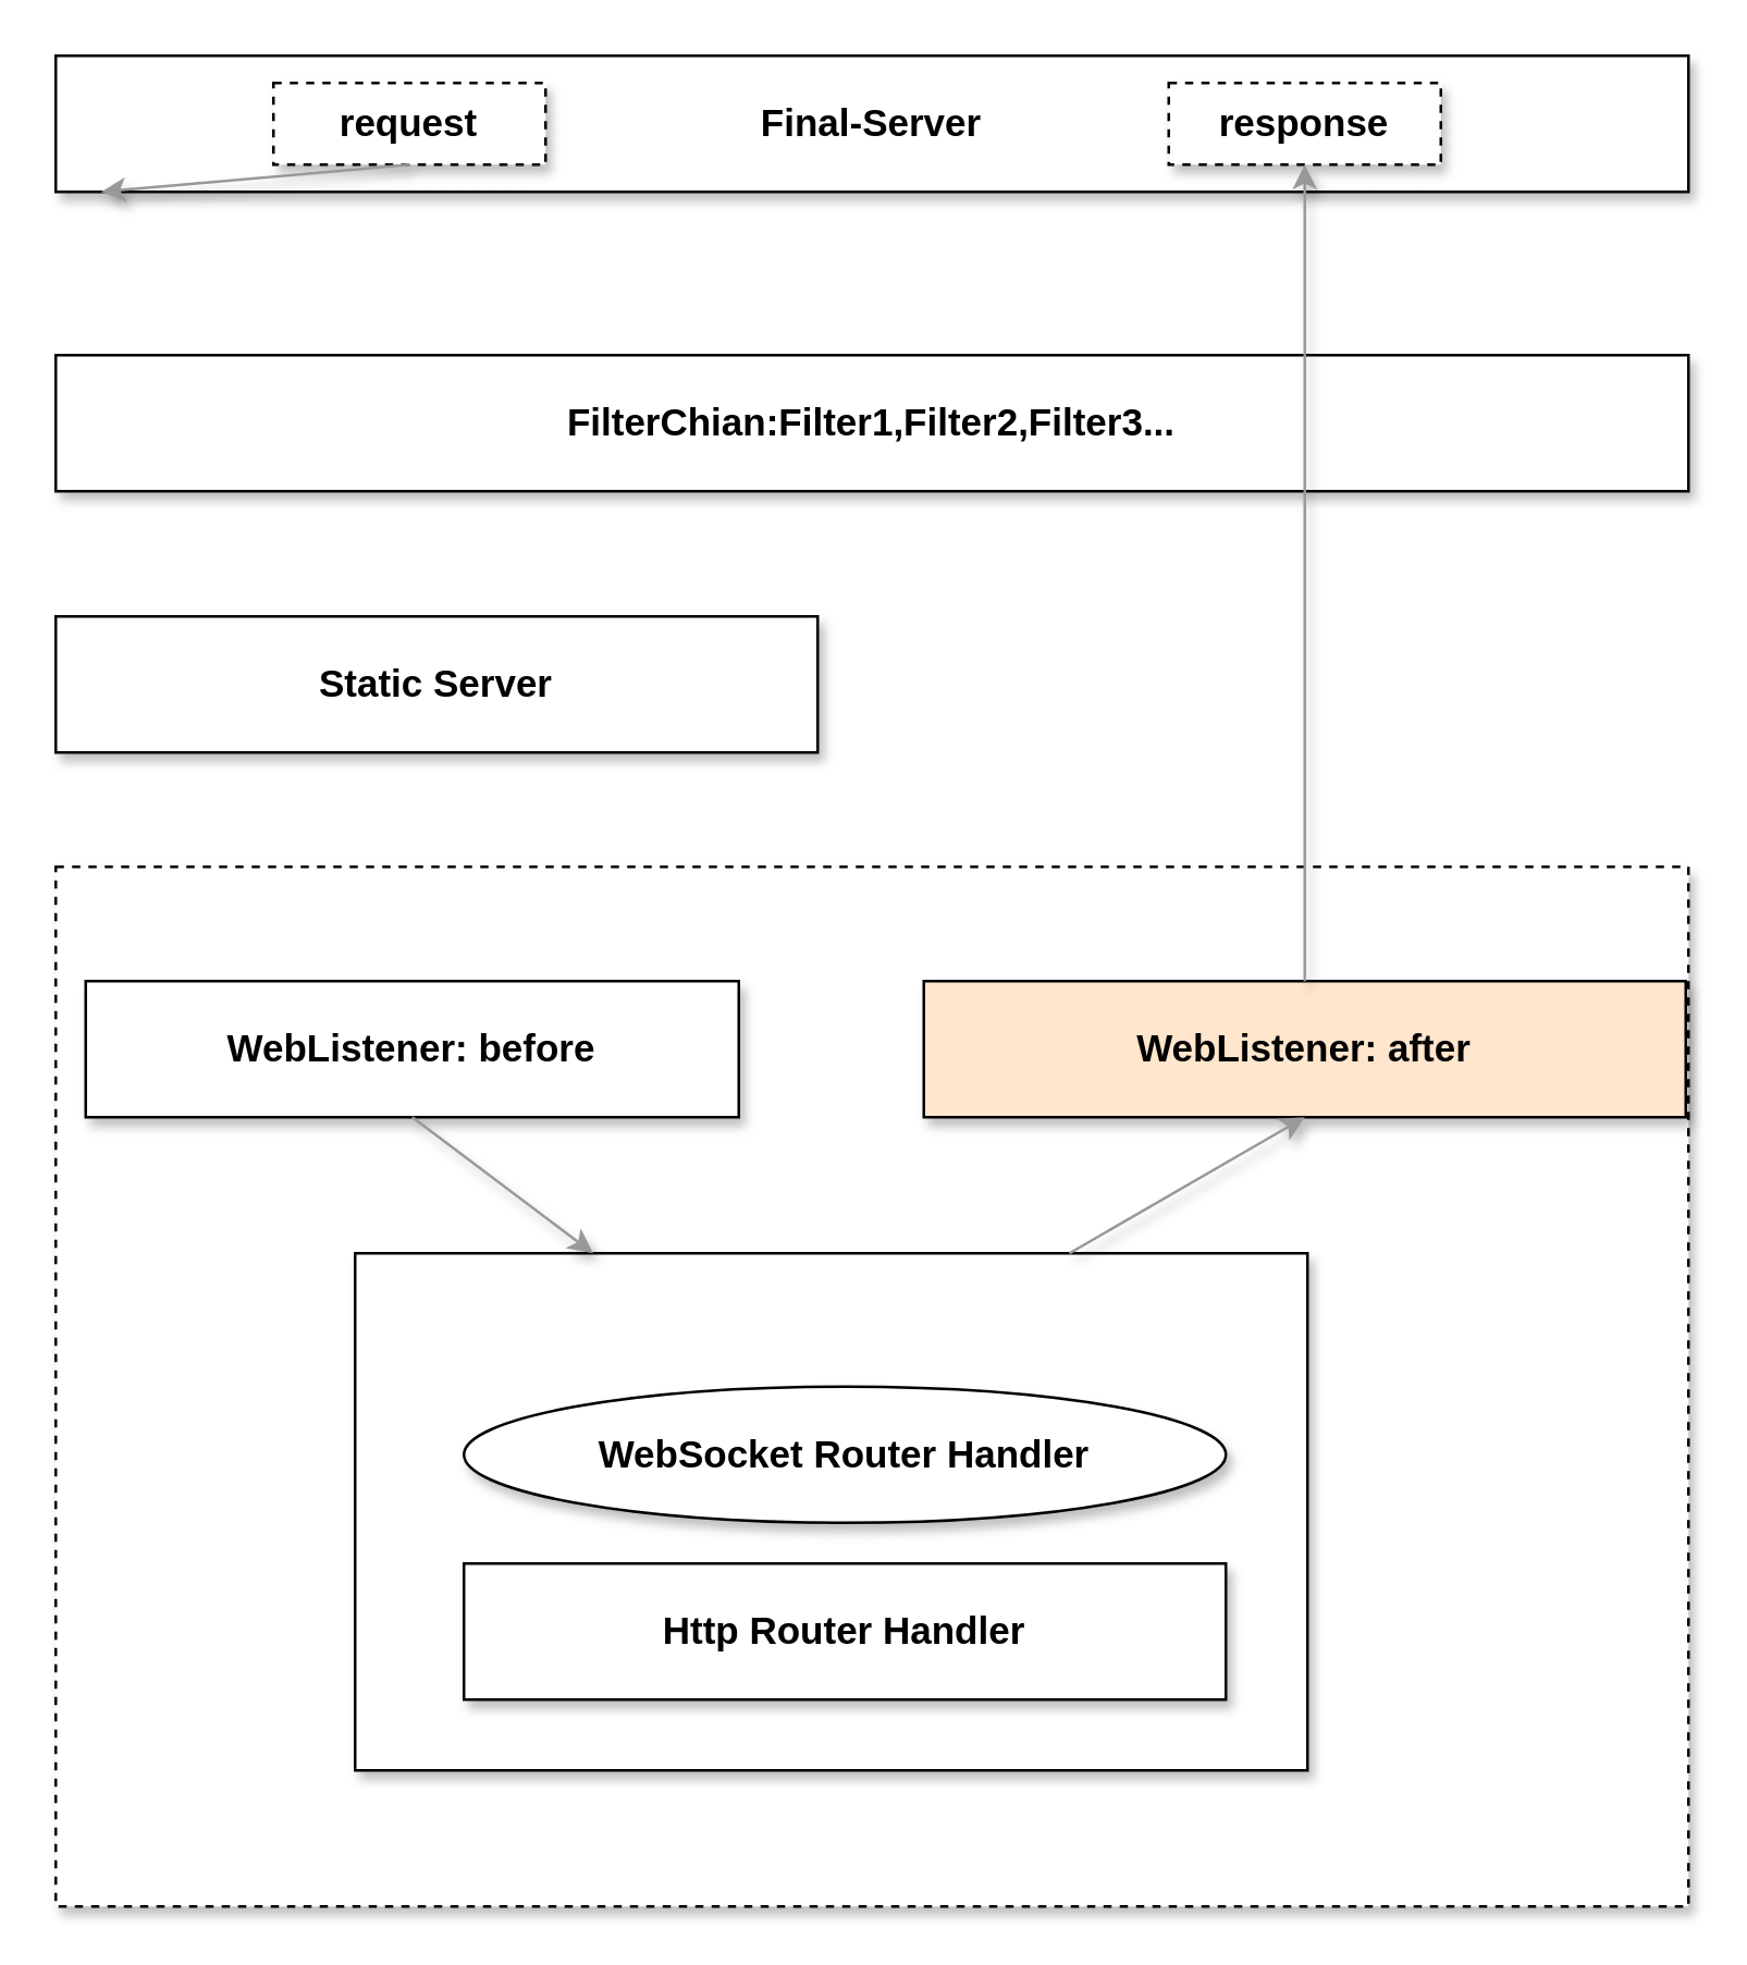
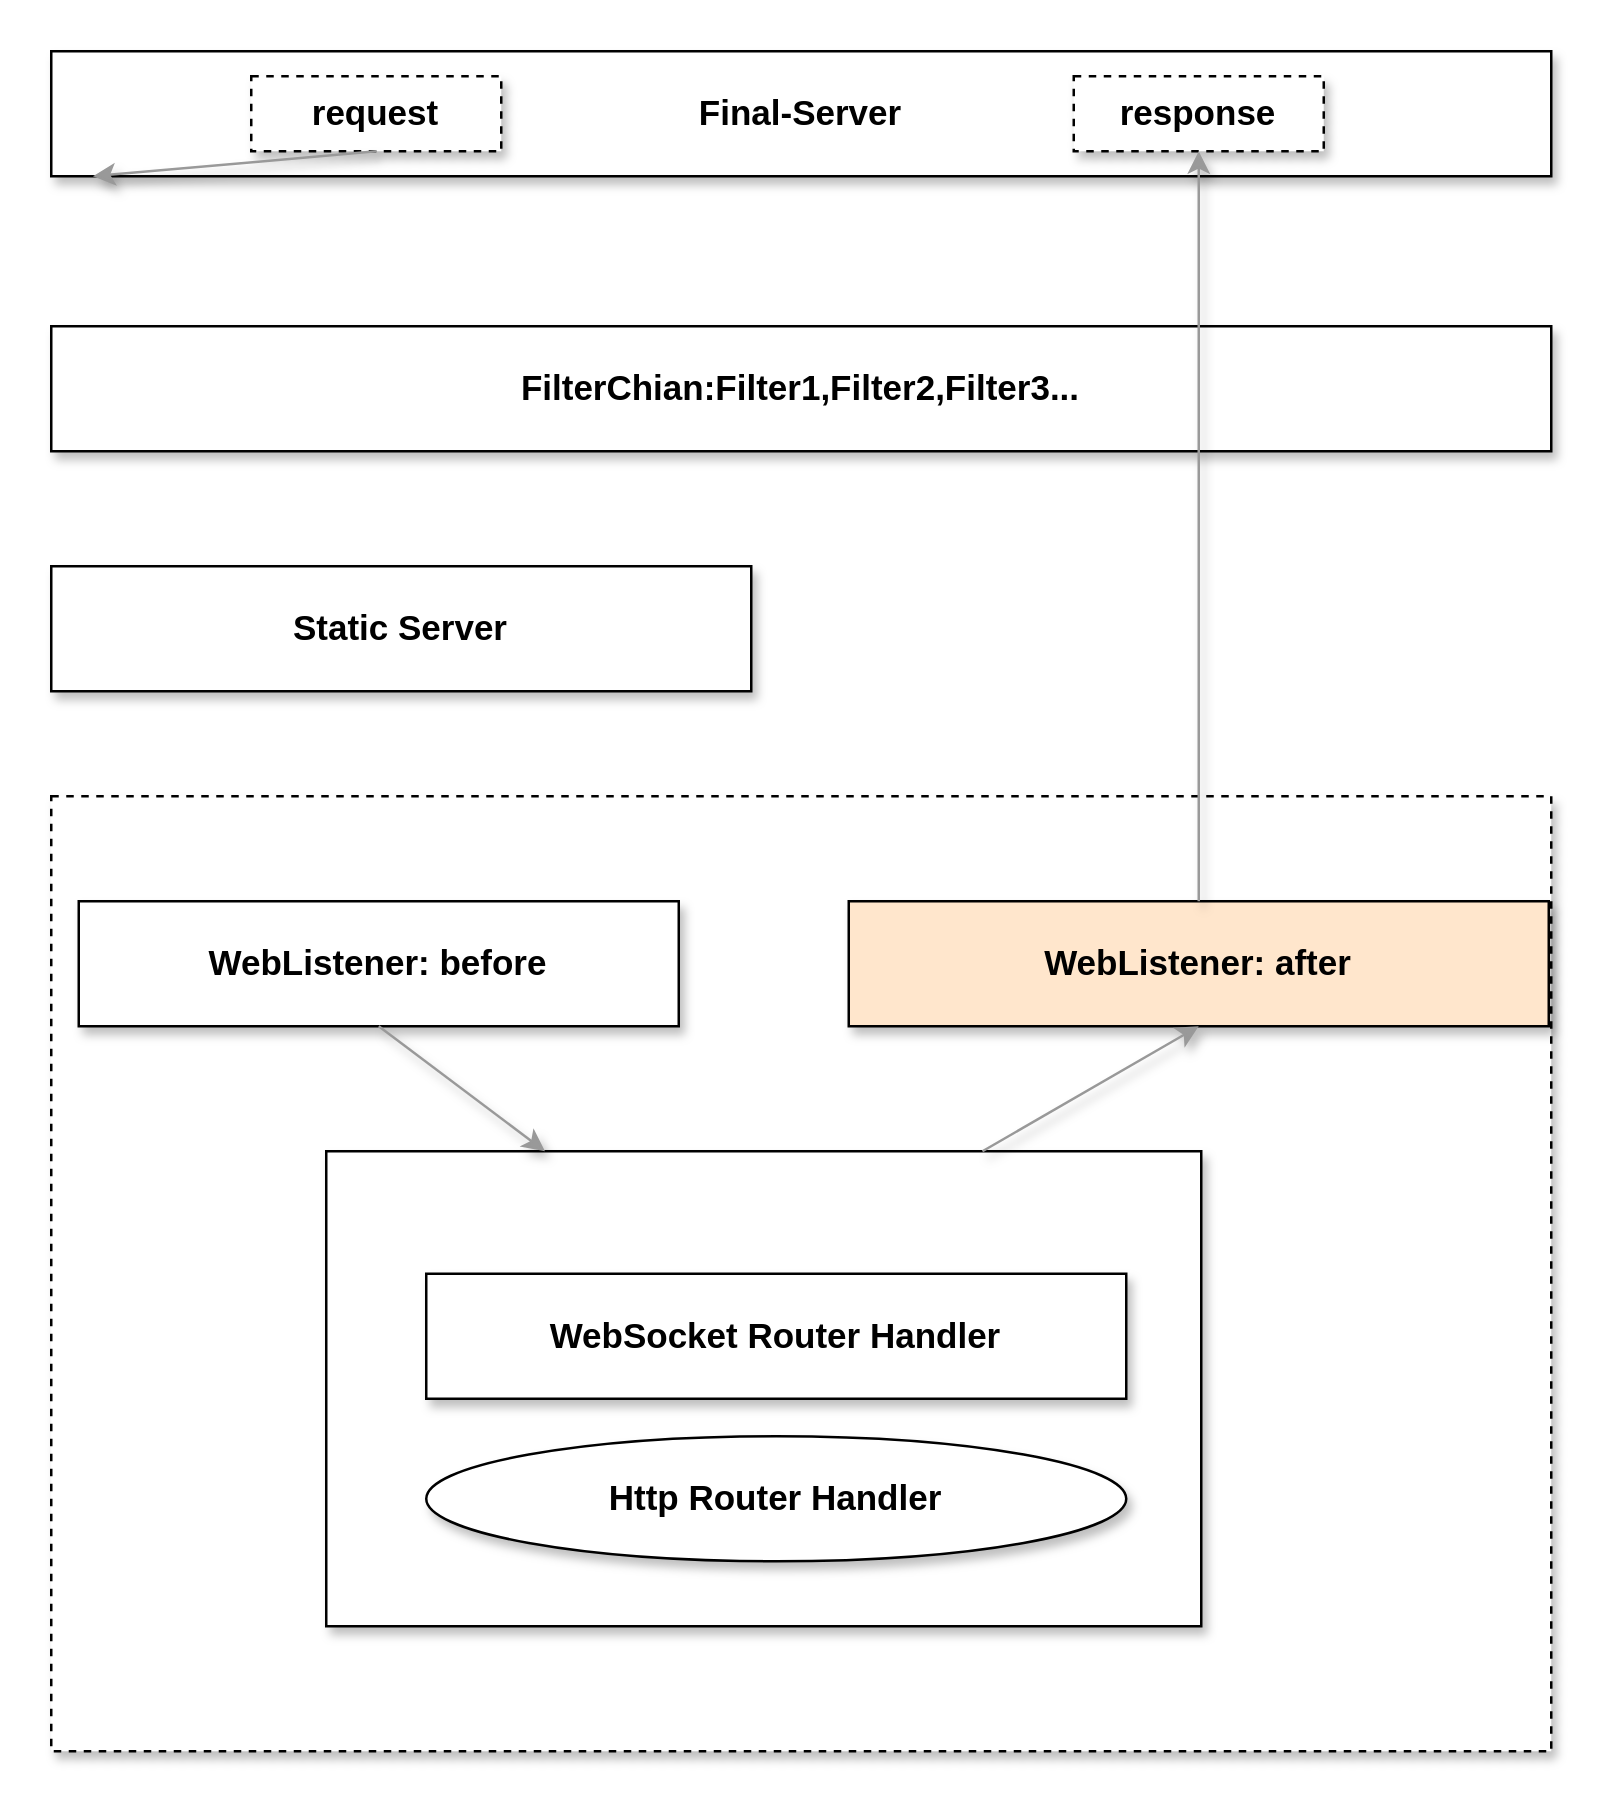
- <mxCell id="9" value="WebSocket Router Handler" style="ellipse;whiteSpace=wrap;html=1;fontSize=14;fontStyle=1;shadow=1;" vertex="1" parent="1"><mxGeometry x="170" y="509" width="280" height="50" as="geometry" /></mxCell>
+ <mxCell id="9" value="WebSocket Router Handler" style="rounded=0;whiteSpace=wrap;html=1;fontSize=14;fontStyle=1;shadow=1;" vertex="1" parent="1"><mxGeometry x="170" y="509" width="280" height="50" as="geometry" /></mxCell>
- <mxCell id="12" value="Http Router Handler" style="rounded=0;whiteSpace=wrap;html=1;fontSize=14;fontStyle=1;shadow=1;" vertex="1" parent="1"><mxGeometry x="170" y="574" width="280" height="50" as="geometry" /></mxCell>
+ <mxCell id="12" value="Http Router Handler" style="ellipse;whiteSpace=wrap;html=1;fontSize=14;fontStyle=1;shadow=1;" vertex="1" parent="1"><mxGeometry x="170" y="574" width="280" height="50" as="geometry" /></mxCell>
